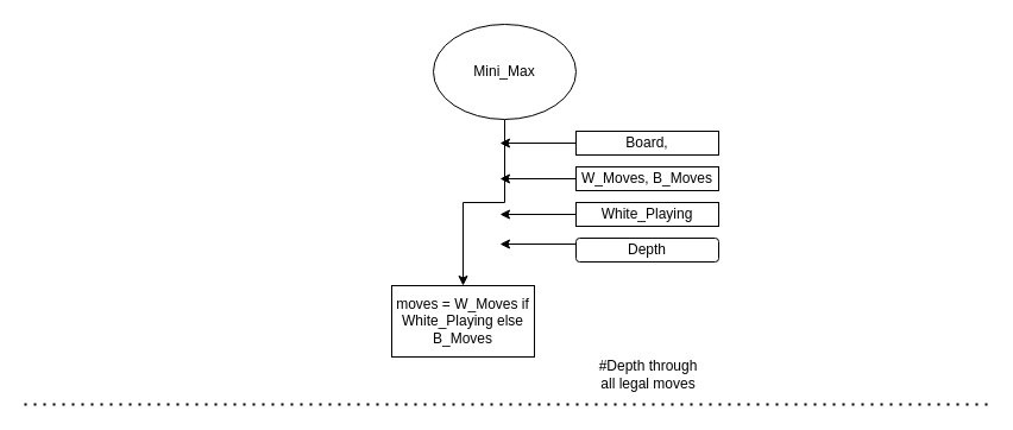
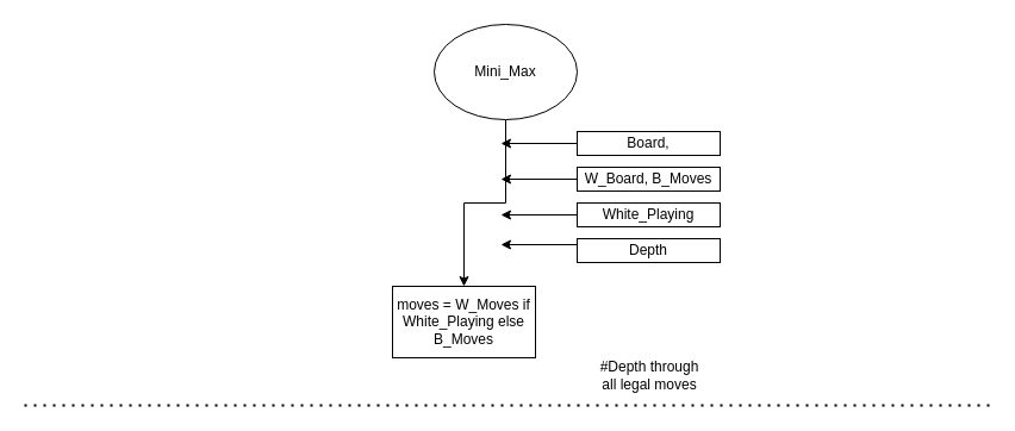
- <mxCell id="10" value="W_Moves, B_Moves" style="rounded=0;whiteSpace=wrap;html=1;" vertex="1" parent="1"><mxGeometry x="484" y="140" width="120" height="20" as="geometry" /></mxCell>
+ <mxCell id="10" value="W_Board, B_Moves" style="rounded=0;whiteSpace=wrap;html=1;" vertex="1" parent="1"><mxGeometry x="484" y="140" width="120" height="20" as="geometry" /></mxCell>
- <mxCell id="14" value="Depth" style="whiteSpace=wrap;html=1;rounded=1;" vertex="1" parent="1"><mxGeometry x="484" y="200" width="120" height="20" as="geometry" /></mxCell>
+ <mxCell id="14" value="Depth" style="rounded=0;whiteSpace=wrap;html=1;" vertex="1" parent="1"><mxGeometry x="484" y="200" width="120" height="20" as="geometry" /></mxCell>
